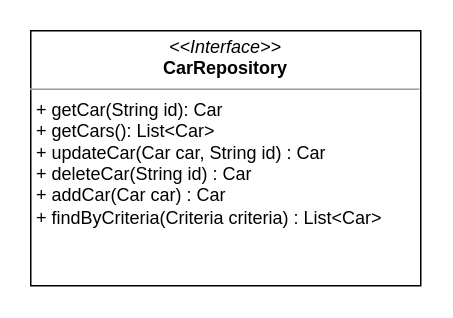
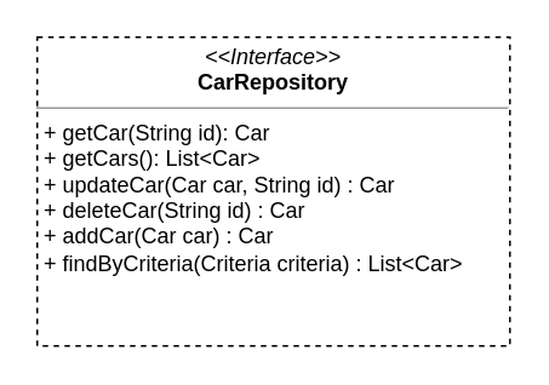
- <mxCell id="2" value="&lt;p style=&quot;margin:0px;margin-top:4px;text-align:center;&quot;&gt;&lt;i&gt;&amp;lt;&amp;lt;Interface&amp;gt;&amp;gt;&lt;/i&gt;&lt;br&gt;&lt;b&gt;CarRepository&lt;/b&gt;&lt;/p&gt;&lt;hr size=&quot;1&quot;&gt;&lt;p style=&quot;margin:0px;margin-left:4px;&quot;&gt;+ getCar(String id): Car&lt;br&gt;+ getCars(): List&amp;lt;Car&amp;gt;&lt;/p&gt;&lt;p style=&quot;margin:0px;margin-left:4px;&quot;&gt;+ updateCar(Car car, String id) : Car&lt;/p&gt;&lt;p style=&quot;margin:0px;margin-left:4px;&quot;&gt;+ deleteCar(String id) : Car&lt;/p&gt;&lt;p style=&quot;margin:0px;margin-left:4px;&quot;&gt;+ addCar(Car car) : Car&lt;/p&gt;&lt;p style=&quot;margin:0px;margin-left:4px;&quot;&gt;+ findByCriteria(Criteria criteria) : List&amp;lt;Car&amp;gt;&lt;/p&gt;" style="verticalAlign=top;align=left;overflow=fill;fontSize=12;fontFamily=Helvetica;html=1;" vertex="1" parent="1"><mxGeometry x="20" y="20" width="260" height="170" as="geometry" /></mxCell>
+ <mxCell id="2" value="&lt;p style=&quot;margin:0px;margin-top:4px;text-align:center;&quot;&gt;&lt;i&gt;&amp;lt;&amp;lt;Interface&amp;gt;&amp;gt;&lt;/i&gt;&lt;br&gt;&lt;b&gt;CarRepository&lt;/b&gt;&lt;/p&gt;&lt;hr size=&quot;1&quot;&gt;&lt;p style=&quot;margin:0px;margin-left:4px;&quot;&gt;+ getCar(String id): Car&lt;br&gt;+ getCars(): List&amp;lt;Car&amp;gt;&lt;/p&gt;&lt;p style=&quot;margin:0px;margin-left:4px;&quot;&gt;+ updateCar(Car car, String id) : Car&lt;/p&gt;&lt;p style=&quot;margin:0px;margin-left:4px;&quot;&gt;+ deleteCar(String id) : Car&lt;/p&gt;&lt;p style=&quot;margin:0px;margin-left:4px;&quot;&gt;+ addCar(Car car) : Car&lt;/p&gt;&lt;p style=&quot;margin:0px;margin-left:4px;&quot;&gt;+ findByCriteria(Criteria criteria) : List&amp;lt;Car&amp;gt;&lt;/p&gt;" style="verticalAlign=top;align=left;overflow=fill;fontSize=12;fontFamily=Helvetica;html=1;dashed=1;" vertex="1" parent="1"><mxGeometry x="20" y="20" width="260" height="170" as="geometry" /></mxCell>
